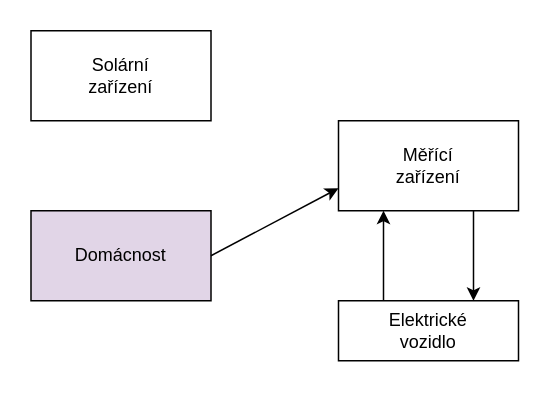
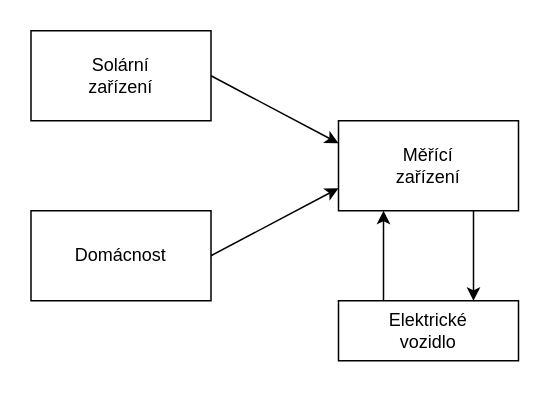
+ <mxCell id="7" value="" style="endArrow=classic;html=1;rounded=0;entryX=0;entryY=0.25;entryDx=0;entryDy=0;exitX=1;exitY=0.5;exitDx=0;exitDy=0;" edge="1" parent="1" source="3" target="4"><mxGeometry width="50" height="50" relative="1" as="geometry"><mxPoint x="150" y="180" as="sourcePoint" /><mxPoint x="235" y="135" as="targetPoint" /></mxGeometry></mxCell>
- <mxCell id="2" value="Domácnost" style="rounded=0;whiteSpace=wrap;html=1;fillColor=#e1d5e7;" vertex="1" parent="1"><mxGeometry x="20" y="140" width="120" height="60" as="geometry" /></mxCell>
+ <mxCell id="2" value="Domácnost" style="rounded=0;whiteSpace=wrap;html=1;" vertex="1" parent="1"><mxGeometry x="20" y="140" width="120" height="60" as="geometry" /></mxCell>
